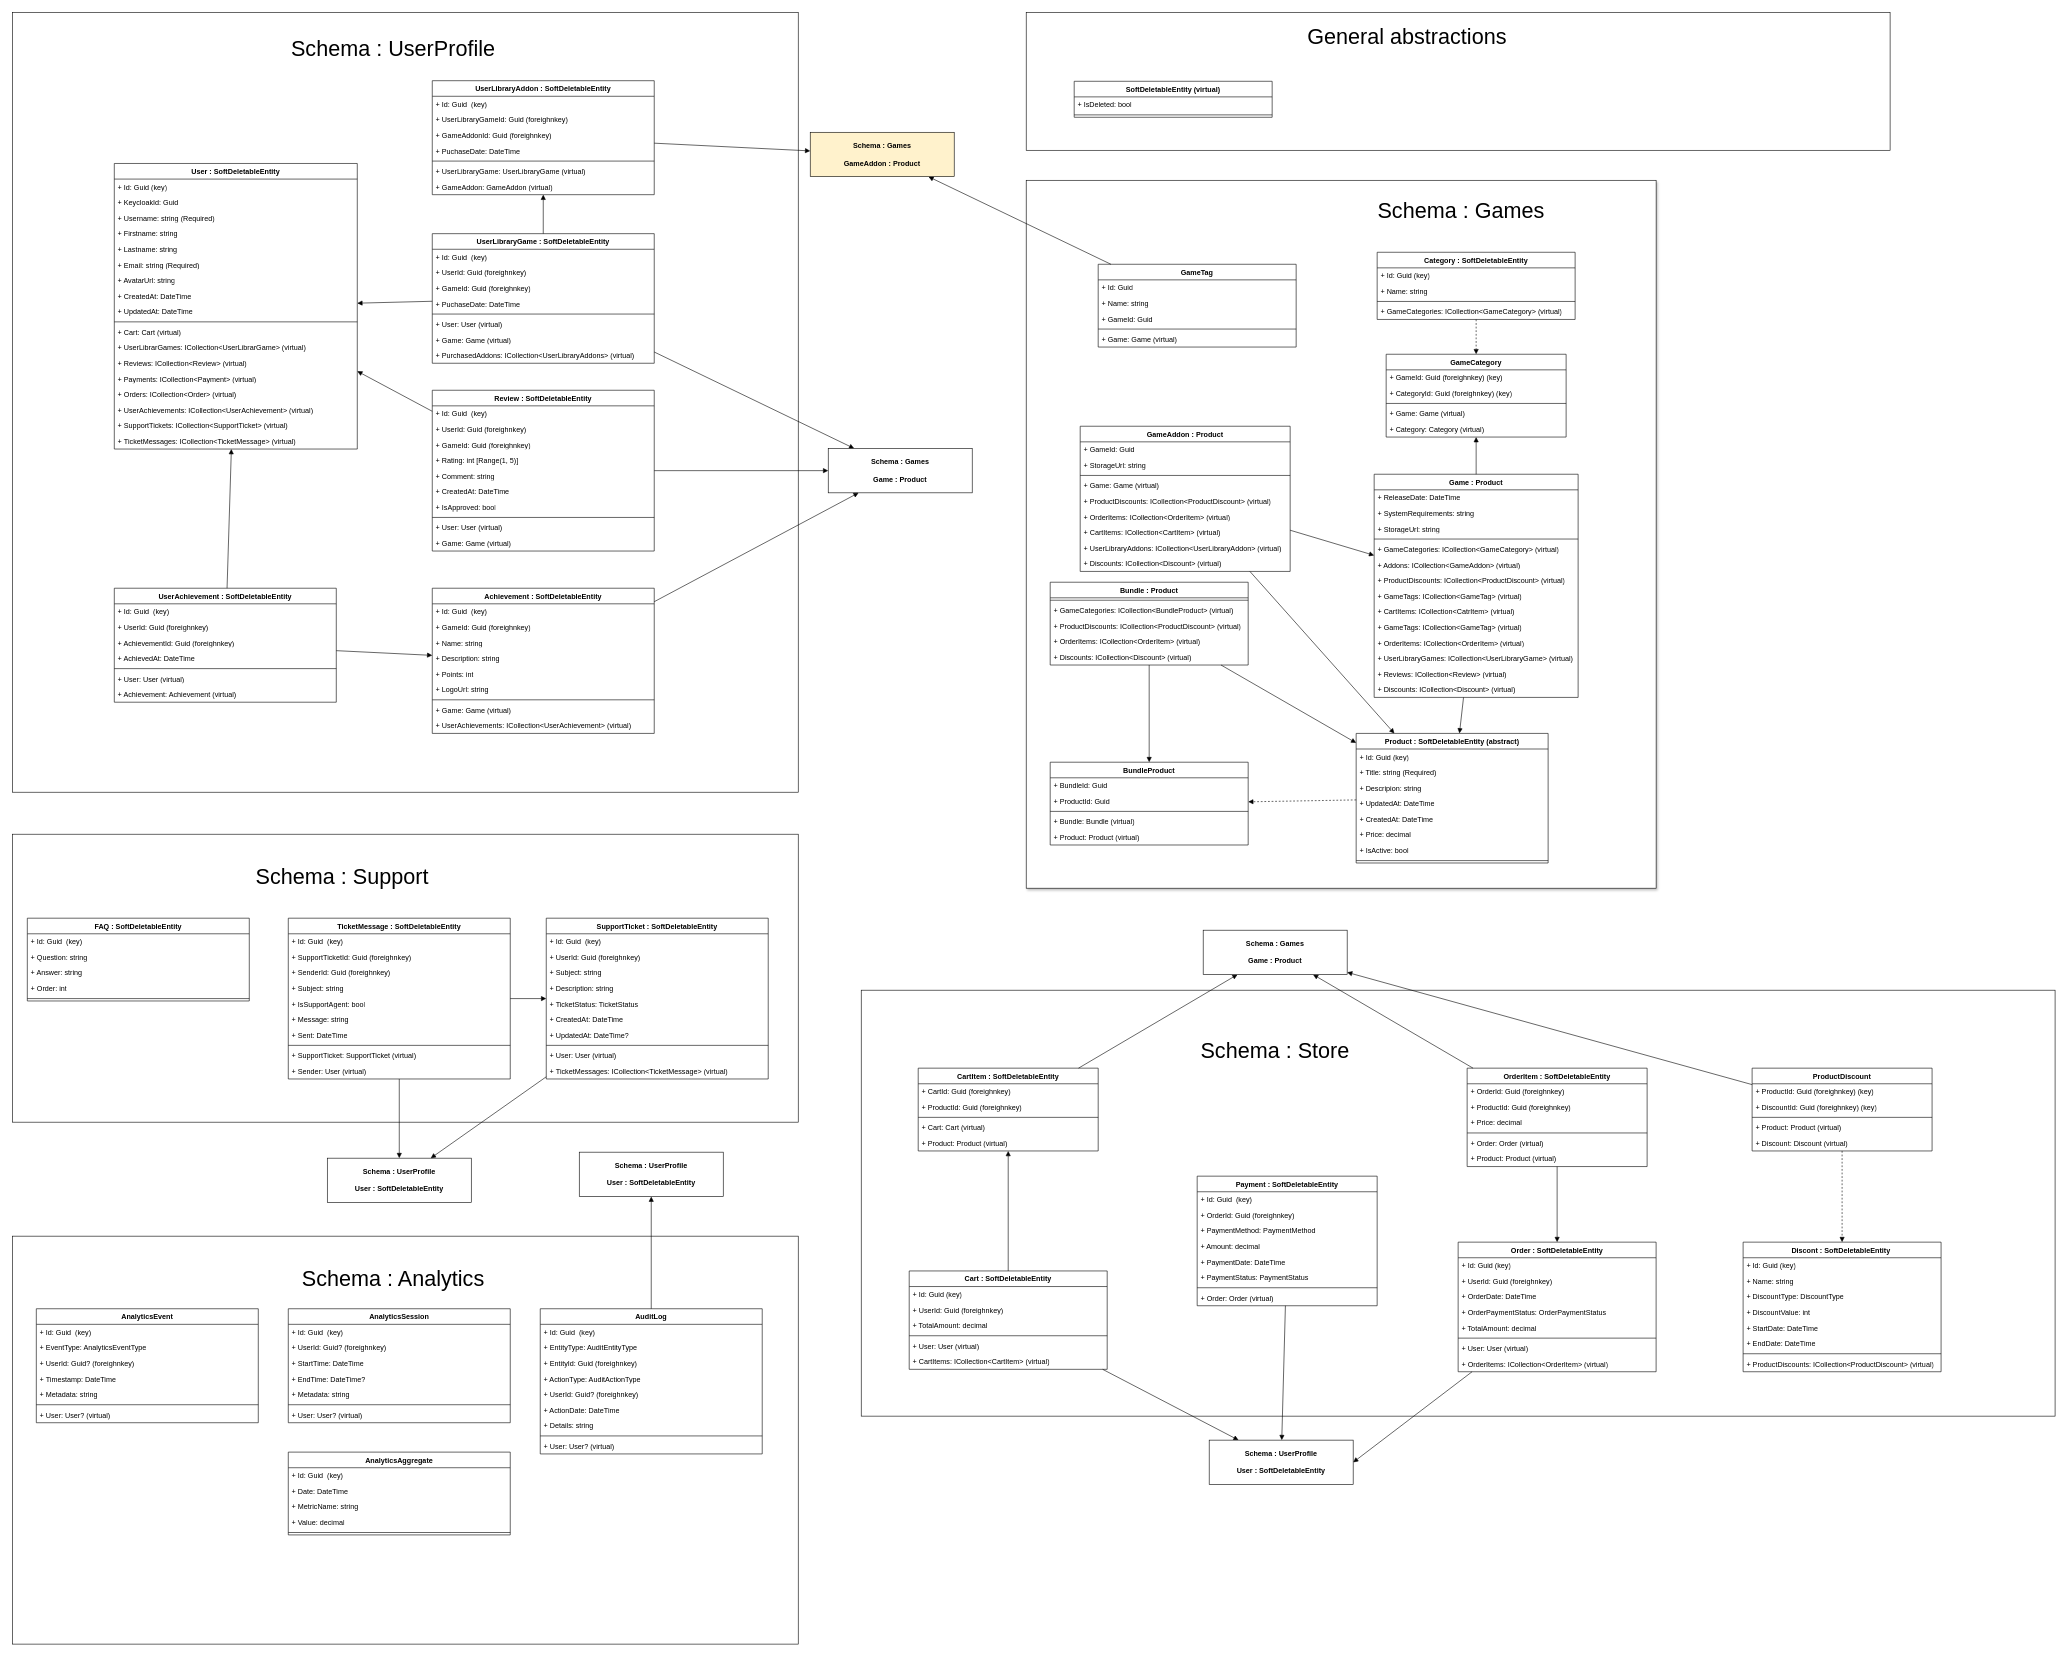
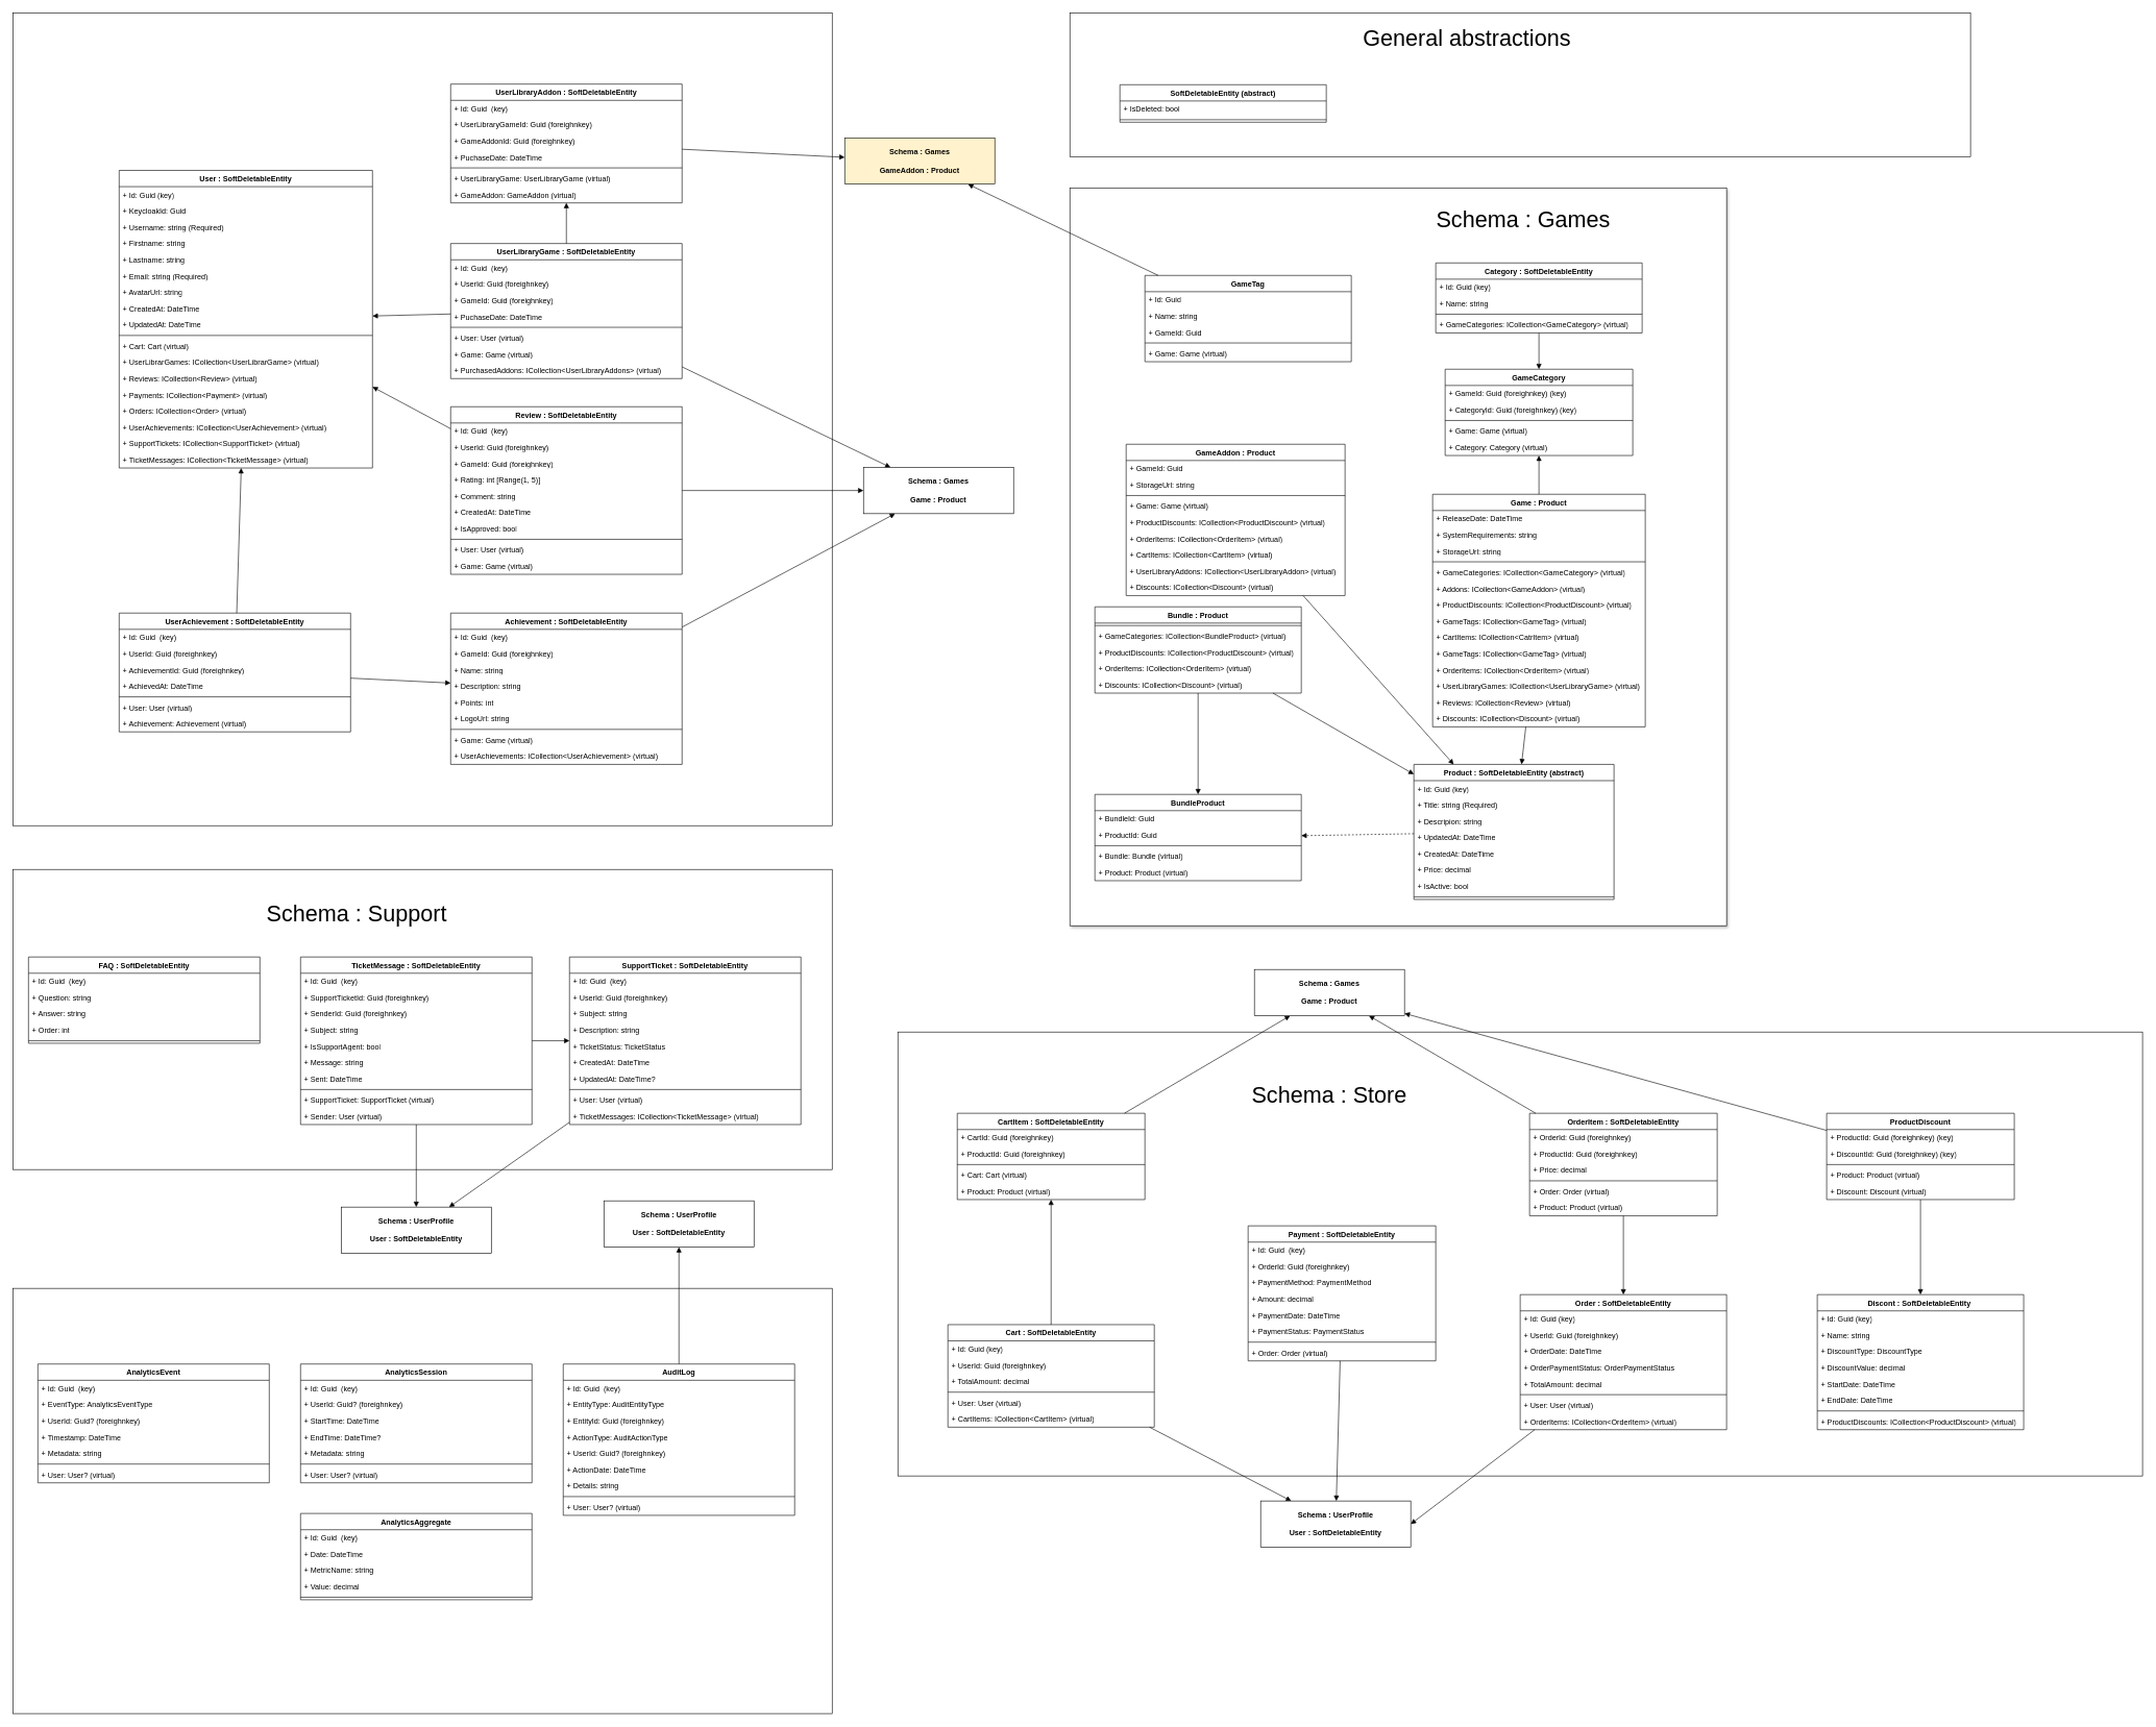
- <mxCell id="173" value="&lt;font style=&quot;font-size: 36px;&quot;&gt;Schema : UserProfile&lt;/font&gt;" style="text;html=1;align=center;verticalAlign=middle;whiteSpace=wrap;rounded=0;" parent="1" vertex="1"><mxGeometry x="460" y="50" width="390" height="60" as="geometry" /></mxCell>
- <mxCell id="57" value="SoftDeletableEntity (virtual)" style="swimlane;fontStyle=1;align=center;verticalAlign=top;childLayout=stackLayout;horizontal=1;startSize=26;horizontalStack=0;resizeParent=1;resizeParentMax=0;resizeLast=0;collapsible=1;marginBottom=0;whiteSpace=wrap;html=1;" parent="1" vertex="1"><mxGeometry x="1790" y="135" width="330" height="60" as="geometry" /></mxCell>
+ <mxCell id="57" value="SoftDeletableEntity (abstract)" style="swimlane;fontStyle=1;align=center;verticalAlign=top;childLayout=stackLayout;horizontal=1;startSize=26;horizontalStack=0;resizeParent=1;resizeParentMax=0;resizeLast=0;collapsible=1;marginBottom=0;whiteSpace=wrap;html=1;" parent="1" vertex="1"><mxGeometry x="1790" y="135" width="330" height="60" as="geometry" /></mxCell>
- <mxCell id="70" value="" style="html=1;verticalAlign=bottom;endArrow=block;curved=0;rounded=0;dashed=1;" parent="1" source="46" target="40" edge="1"><mxGeometry width="80" relative="1" as="geometry"><mxPoint x="2600" y="872" as="sourcePoint" /><mxPoint x="2760" y="855" as="targetPoint" /></mxGeometry></mxCell>
+ <mxCell id="70" value="" style="html=1;verticalAlign=bottom;endArrow=block;curved=0;rounded=0;" parent="1" source="46" target="40" edge="1"><mxGeometry width="80" relative="1" as="geometry"><mxPoint x="2600" y="872" as="sourcePoint" /><mxPoint x="2760" y="855" as="targetPoint" /></mxGeometry></mxCell>
- <mxCell id="99" value="" style="html=1;verticalAlign=bottom;endArrow=block;curved=0;rounded=0;" parent="1" source="72" target="25" edge="1"><mxGeometry width="80" relative="1" as="geometry"><mxPoint x="2440" y="634" as="sourcePoint" /><mxPoint x="2440" y="782" as="targetPoint" /></mxGeometry></mxCell>
- <mxCell id="123" value="" style="html=1;verticalAlign=bottom;endArrow=block;curved=0;rounded=0;dashed=1;" parent="1" source="117" target="108" edge="1"><mxGeometry width="80" relative="1" as="geometry"><mxPoint x="1455" y="710" as="sourcePoint" /><mxPoint x="1455" y="808" as="targetPoint" /></mxGeometry></mxCell>
+ <mxCell id="123" value="" style="html=1;verticalAlign=bottom;endArrow=block;curved=0;rounded=0;" parent="1" source="117" target="108" edge="1"><mxGeometry width="80" relative="1" as="geometry"><mxPoint x="1455" y="710" as="sourcePoint" /><mxPoint x="1455" y="808" as="targetPoint" /></mxGeometry></mxCell>
- <mxCell id="259" value="&lt;font style=&quot;font-size: 36px;&quot;&gt;Schema : Analytics&lt;/font&gt;" style="text;html=1;align=center;verticalAlign=middle;whiteSpace=wrap;rounded=0;" parent="1" vertex="1"><mxGeometry x="460" y="2100" width="390" height="60" as="geometry" /></mxCell>
- <mxCell id="112" value="+ DiscountValue: int" style="text;strokeColor=none;fillColor=none;align=left;verticalAlign=top;spacingLeft=4;spacingRight=4;overflow=hidden;rotatable=0;points=[[0,0.5],[1,0.5]];portConstraint=eastwest;whiteSpace=wrap;html=1;" parent="108" vertex="1"><mxGeometry y="104" width="330" height="26" as="geometry" /></mxCell>
+ <mxCell id="112" value="+ DiscountValue: decimal" style="text;strokeColor=none;fillColor=none;align=left;verticalAlign=top;spacingLeft=4;spacingRight=4;overflow=hidden;rotatable=0;points=[[0,0.5],[1,0.5]];portConstraint=eastwest;whiteSpace=wrap;html=1;" parent="108" vertex="1"><mxGeometry y="104" width="330" height="26" as="geometry" /></mxCell>
